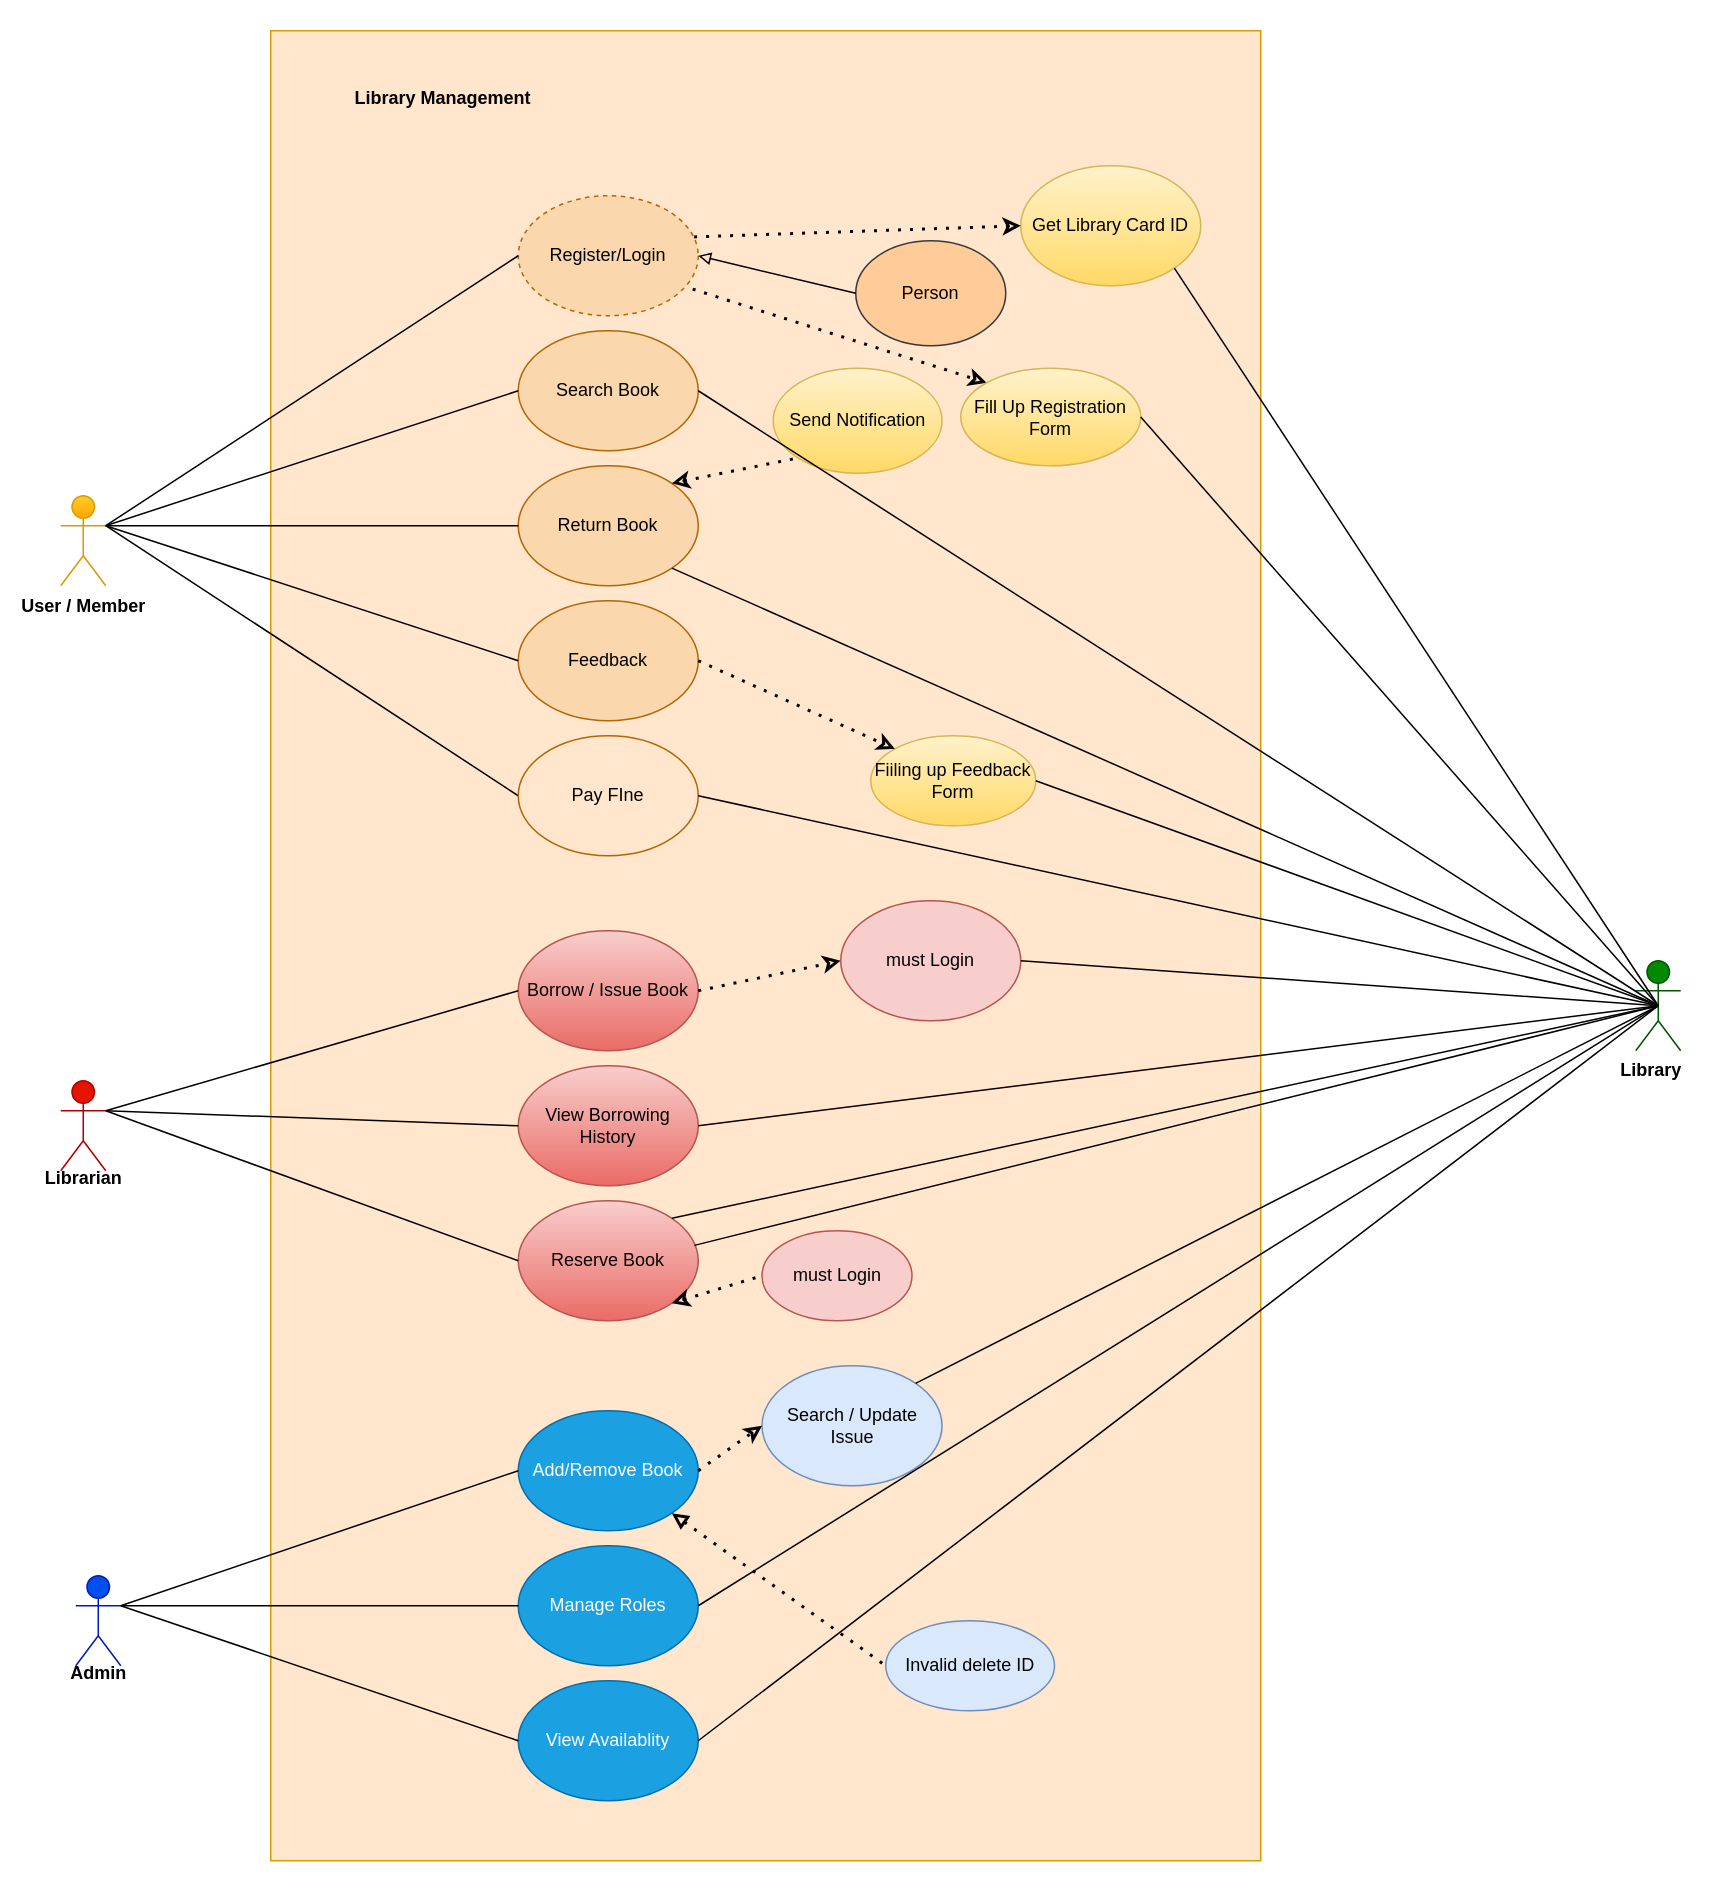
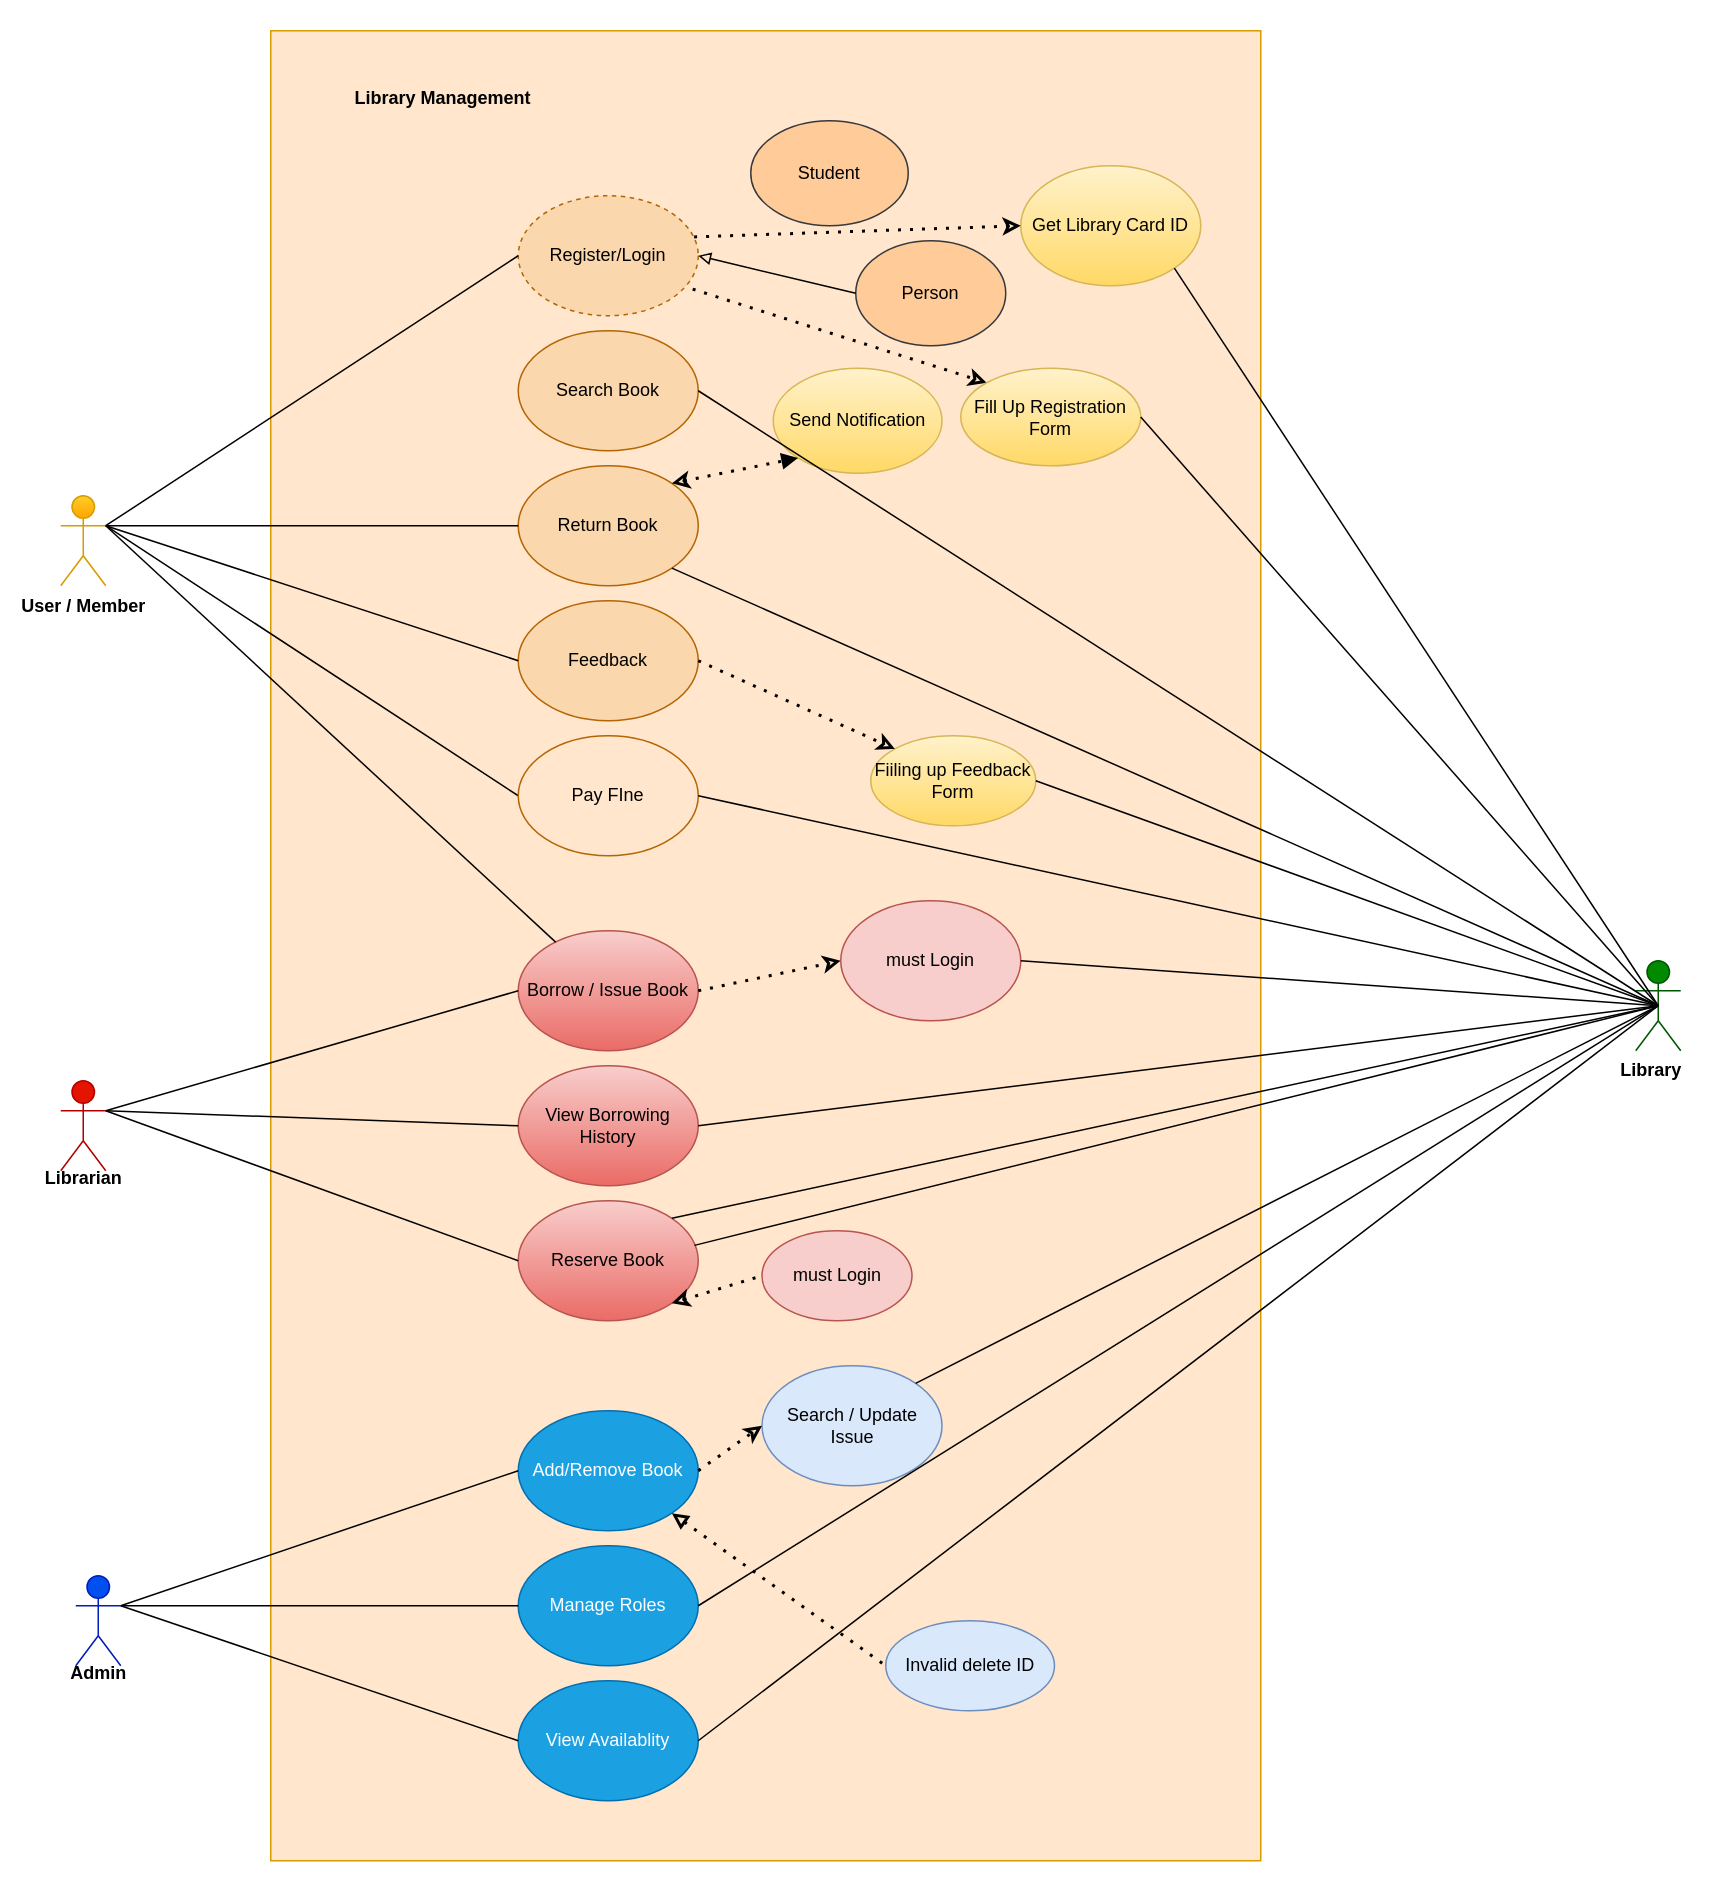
+ <mxCell id="30" value="Student" style="ellipse;whiteSpace=wrap;html=1;fillColor=#ffcc99;strokeColor=#36393d;" parent="1" vertex="1"><mxGeometry x="500" y="80" width="105" height="70" as="geometry" /></mxCell>
- <mxCell id="15" value="" style="endArrow=none;html=1;rounded=0;entryX=0;entryY=0.5;entryDx=0;entryDy=0;exitX=1;exitY=0.333;exitDx=0;exitDy=0;exitPerimeter=0;" parent="1" source="2" target="6" edge="1"><mxGeometry width="50" height="50" relative="1" as="geometry"><mxPoint x="170" y="350" as="sourcePoint" /><mxPoint x="220" y="300" as="targetPoint" /></mxGeometry></mxCell>
+ <mxCell id="15" value="" style="endArrow=none;html=1;rounded=0;exitX=1;exitY=0.333;exitDx=0;exitDy=0;exitPerimeter=0;" parent="1" source="2" target="7" edge="1"><mxGeometry width="50" height="50" relative="1" as="geometry"><mxPoint x="170" y="350" as="sourcePoint" /><mxPoint x="220" y="300" as="targetPoint" /></mxGeometry></mxCell>
- <mxCell id="27" value="" style="endArrow=none;dashed=1;html=1;dashPattern=1 3;strokeWidth=2;rounded=0;entryX=0;entryY=1;entryDx=0;entryDy=0;exitX=1;exitY=0;exitDx=0;exitDy=0;startArrow=classic;startFill=0;" parent="1" source="8" target="26" edge="1"><mxGeometry width="50" height="50" relative="1" as="geometry"><mxPoint x="440" y="440" as="sourcePoint" /><mxPoint x="490" y="390" as="targetPoint" /></mxGeometry></mxCell>
+ <mxCell id="27" value="" style="endArrow=block;dashed=1;html=1;dashPattern=1 3;strokeWidth=2;rounded=0;entryX=0;entryY=1;entryDx=0;entryDy=0;exitX=1;exitY=0;exitDx=0;exitDy=0;startArrow=classic;startFill=0;" parent="1" source="8" target="26" edge="1"><mxGeometry width="50" height="50" relative="1" as="geometry"><mxPoint x="440" y="440" as="sourcePoint" /><mxPoint x="490" y="390" as="targetPoint" /></mxGeometry></mxCell>
